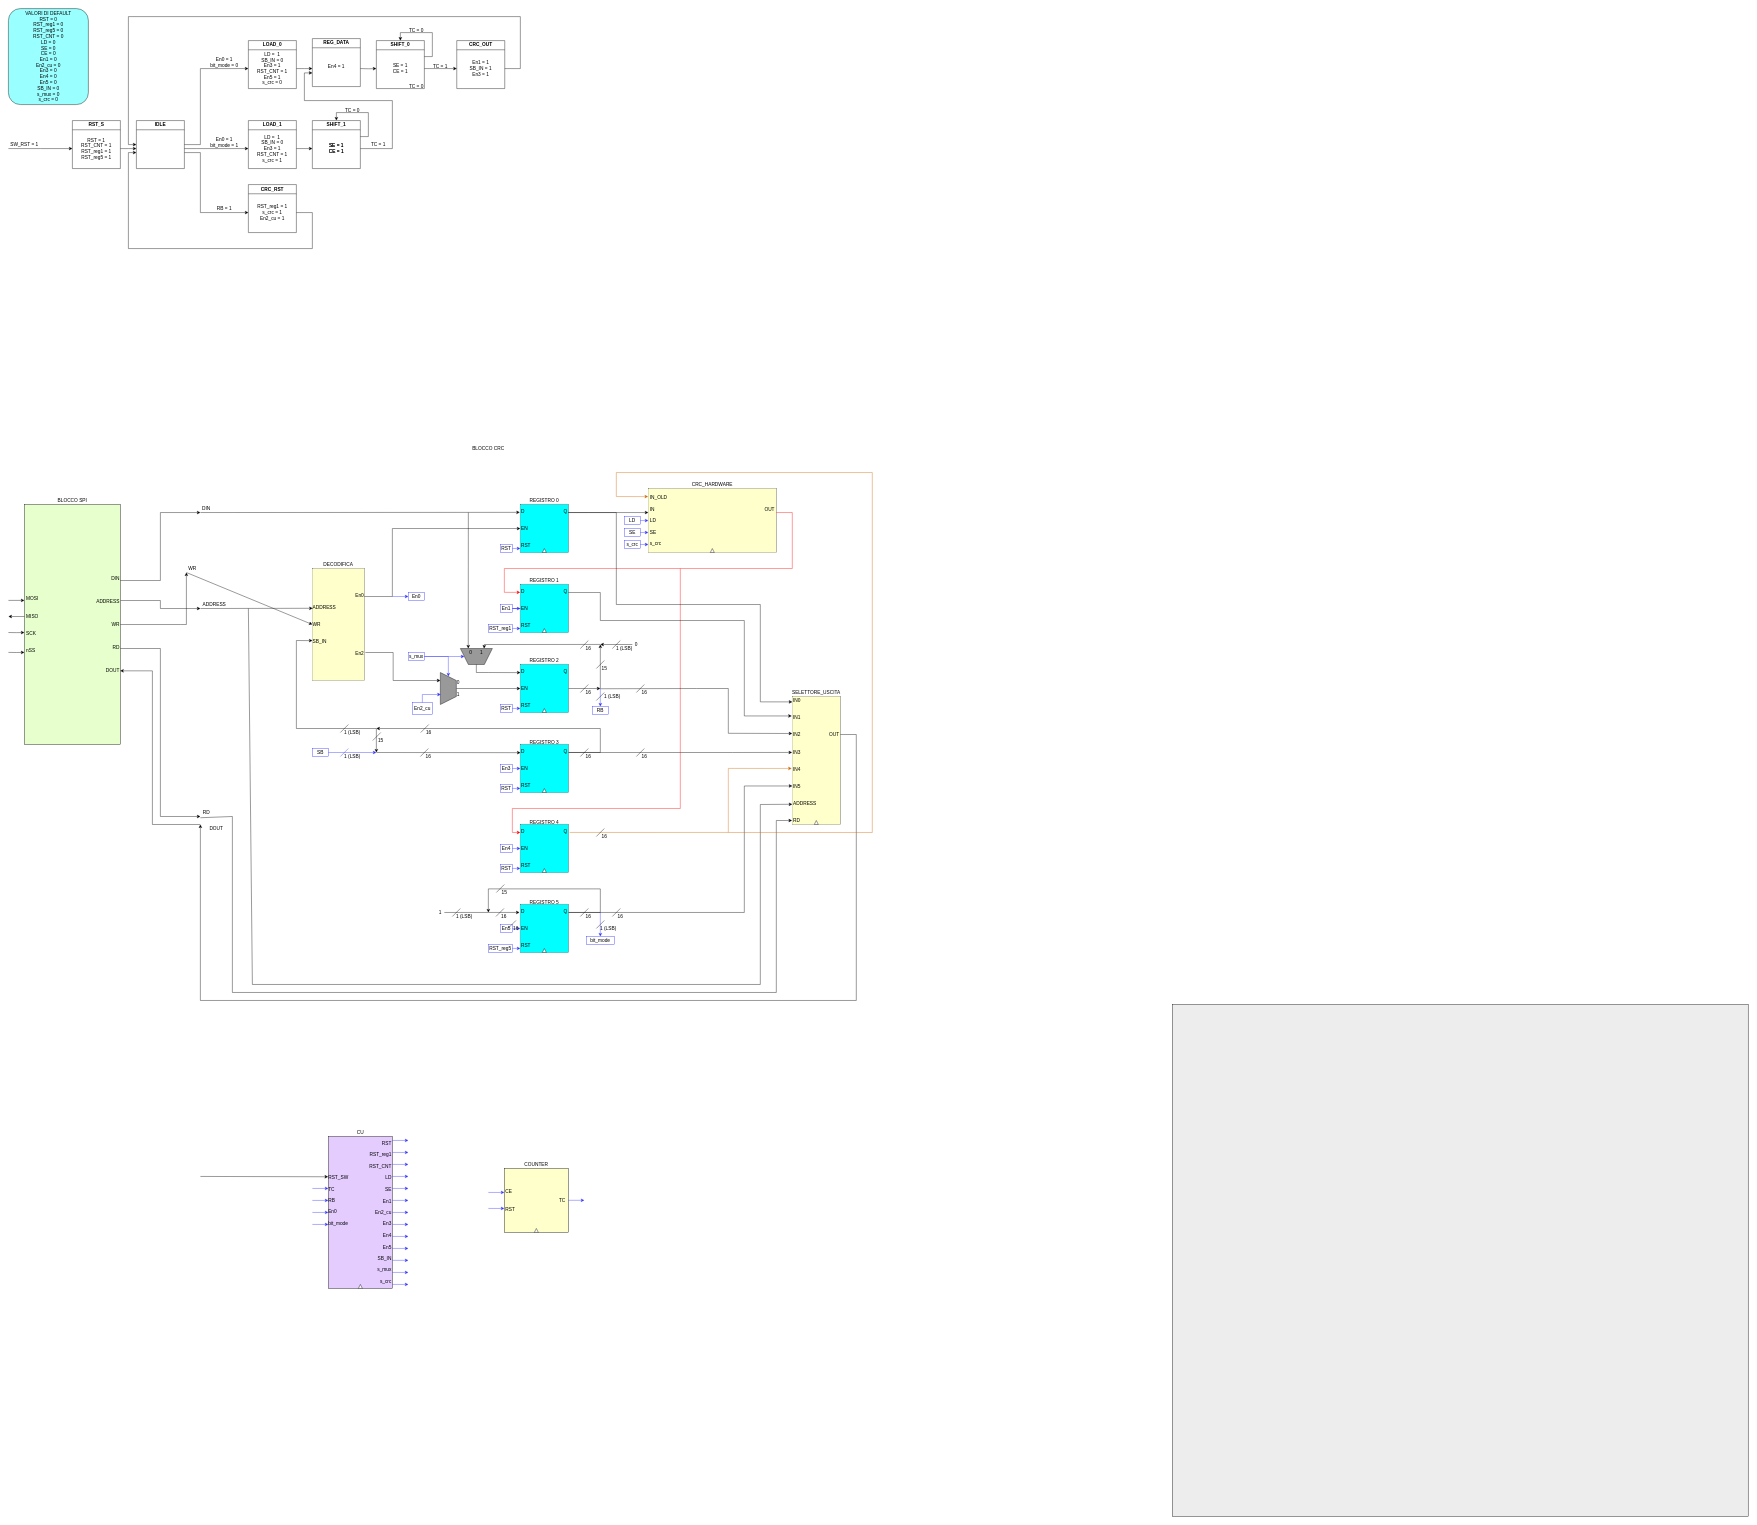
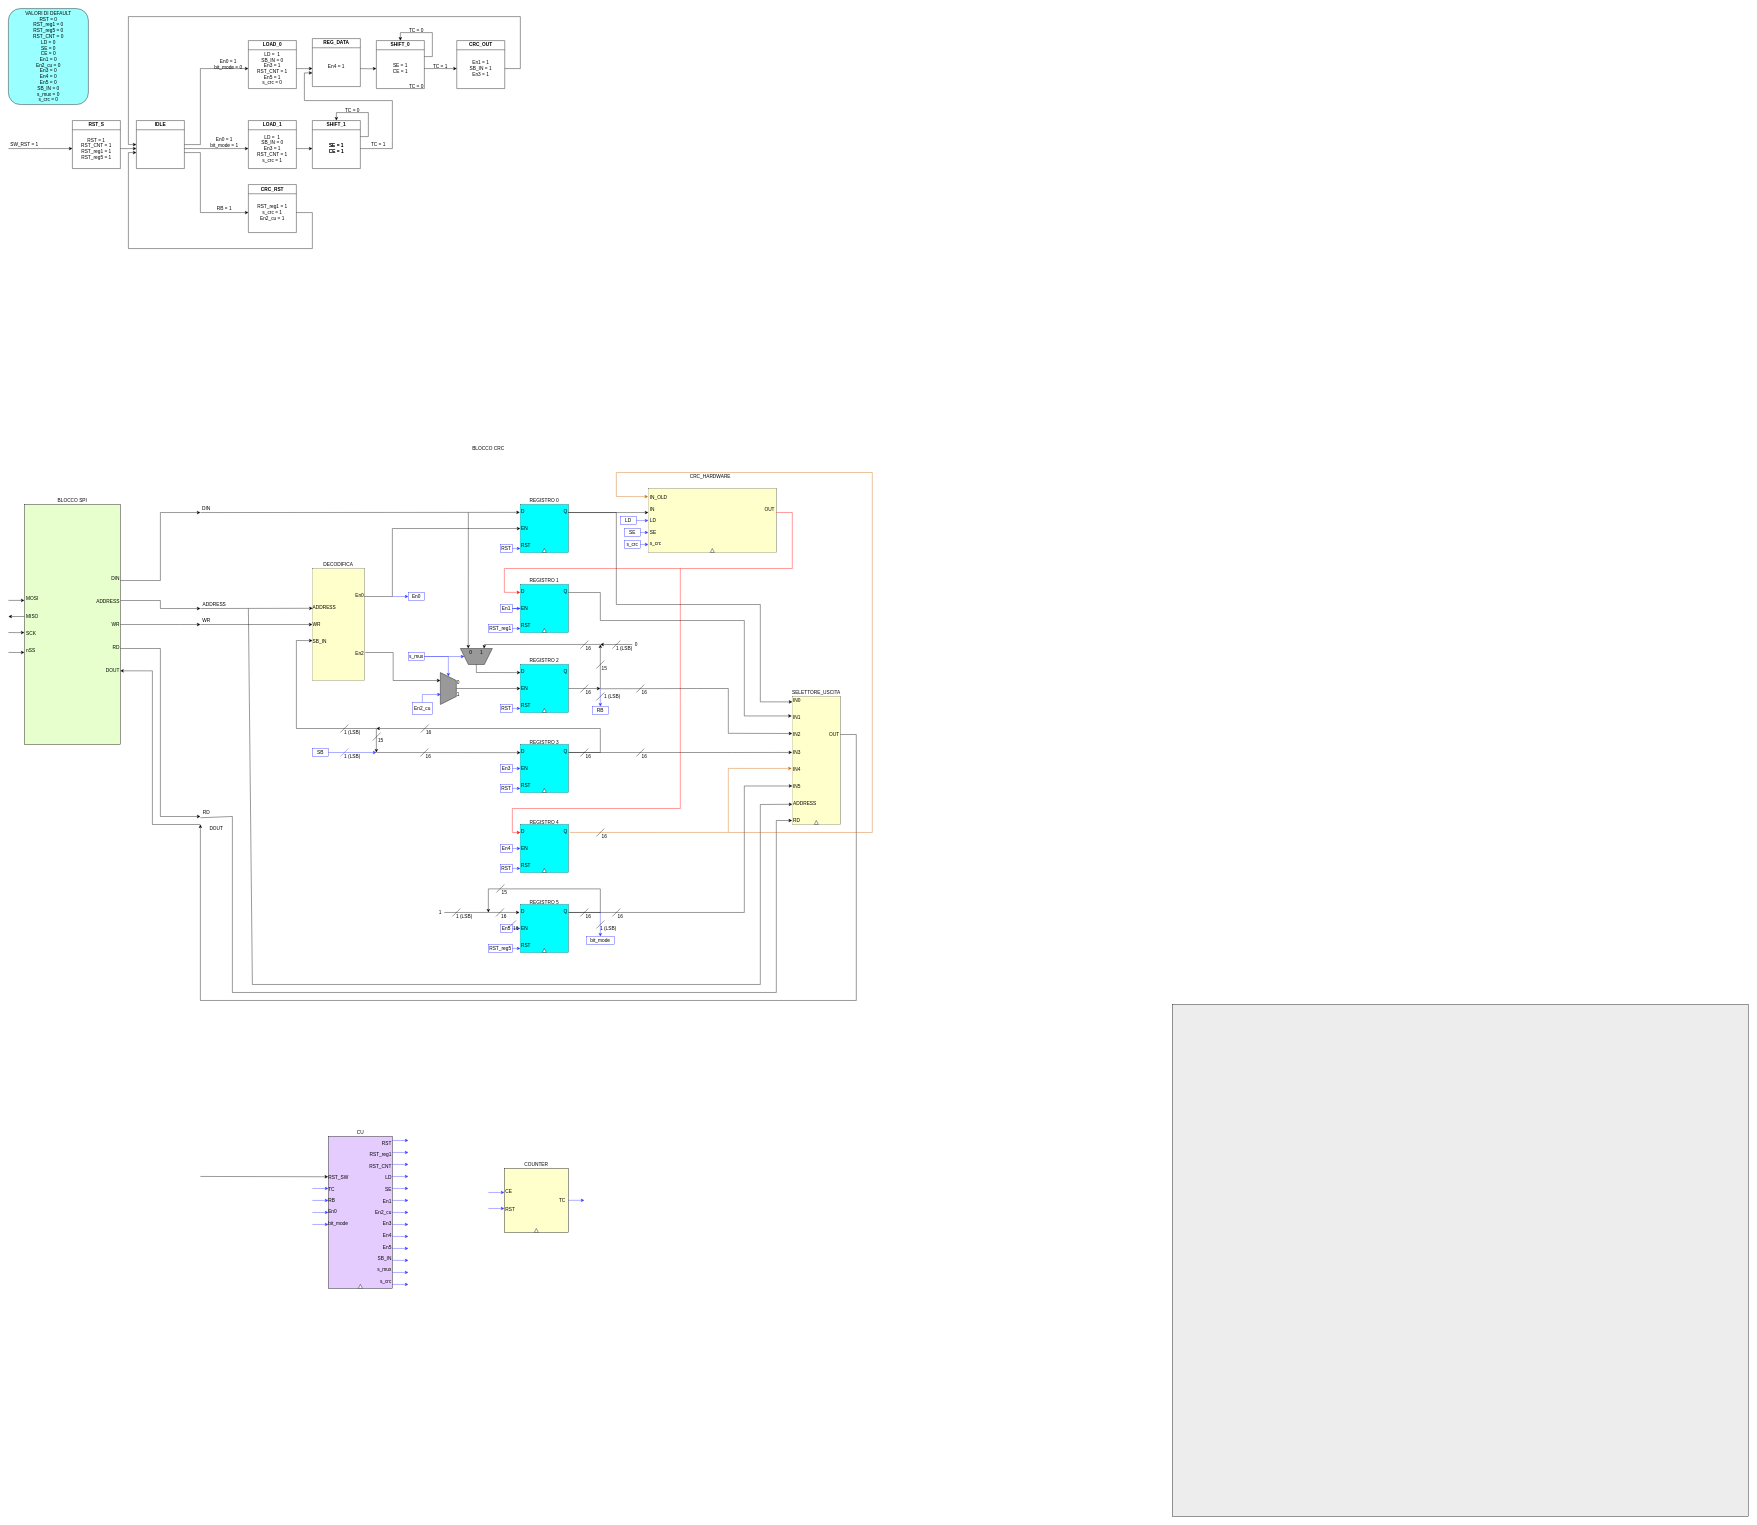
- <mxCell id="14" value="En0 = 1&lt;br&gt;bit_mode = 0" style="text;html=1;strokeColor=none;fillColor=none;align=center;verticalAlign=middle;whiteSpace=wrap;rounded=0;" parent="1" vertex="1"><mxGeometry x="520" y="140.96" width="80" height="30" as="geometry" /></mxCell>
+ <mxCell id="14" value="En0 = 1&lt;br&gt;bit_mode = 0" style="text;html=1;strokeColor=none;fillColor=none;align=center;verticalAlign=middle;whiteSpace=wrap;rounded=0;" parent="1" vertex="1"><mxGeometry x="530" y="145.96" width="80" height="30" as="geometry" /></mxCell>
- <mxCell id="65" value="CRC_HARDWARE" style="text;html=1;strokeColor=none;fillColor=none;align=center;verticalAlign=middle;whiteSpace=wrap;rounded=0;" parent="1" vertex="1"><mxGeometry x="1620" y="1201" width="320" height="20" as="geometry" /></mxCell>
+ <mxCell id="65" value="CRC_HARDWARE" style="text;html=1;strokeColor=none;fillColor=none;align=center;verticalAlign=middle;whiteSpace=wrap;rounded=0;" parent="1" vertex="1"><mxGeometry x="1615" y="1181" width="320" height="20" as="geometry" /></mxCell>
- <mxCell id="131" value="LD" style="text;html=1;strokeColor=#3333FF;fillColor=none;align=center;verticalAlign=middle;whiteSpace=wrap;rounded=0;" parent="1" vertex="1"><mxGeometry x="1560" y="1291" width="40" height="20" as="geometry" /></mxCell>
+ <mxCell id="131" value="LD" style="text;html=1;strokeColor=#3333FF;fillColor=none;align=center;verticalAlign=middle;whiteSpace=wrap;rounded=0;" parent="1" vertex="1"><mxGeometry x="1550" y="1291" width="40" height="20" as="geometry" /></mxCell>
- <mxCell id="171" value="WR" style="text;html=1;strokeColor=none;fillColor=none;align=center;verticalAlign=middle;whiteSpace=wrap;rounded=0;" parent="1" vertex="1"><mxGeometry x="465" y="1411" width="30" height="20" as="geometry" /></mxCell>
+ <mxCell id="171" value="WR" style="text;html=1;strokeColor=none;fillColor=none;align=center;verticalAlign=middle;whiteSpace=wrap;rounded=0;" parent="1" vertex="1"><mxGeometry x="500" y="1541" width="30" height="20" as="geometry" /></mxCell>
